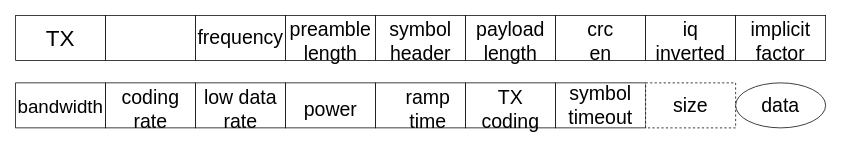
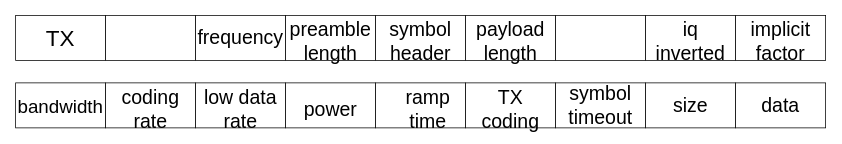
- <mxCell id="23" value="&lt;font style=&quot;font-size: 26px;&quot;&gt;crc en&lt;/font&gt;" style="text;html=1;strokeColor=none;fillColor=none;align=center;verticalAlign=middle;whiteSpace=wrap;rounded=0;" vertex="1" parent="1"><mxGeometry x="770" y="40" width="60" height="30" as="geometry" /></mxCell>
- <mxCell id="33" value="&lt;font style=&quot;font-size: 26px;&quot;&gt;size&lt;/font&gt;" style="rounded=0;whiteSpace=wrap;html=1;dashed=1;" vertex="1" parent="1"><mxGeometry x="860" y="110" width="120" height="60" as="geometry" /></mxCell>
+ <mxCell id="33" value="&lt;font style=&quot;font-size: 26px;&quot;&gt;size&lt;/font&gt;" style="rounded=0;whiteSpace=wrap;html=1;" vertex="1" parent="1"><mxGeometry x="860" y="110" width="120" height="60" as="geometry" /></mxCell>
- <mxCell id="34" value="&lt;font style=&quot;font-size: 26px;&quot;&gt;data&lt;/font&gt;" style="ellipse;whiteSpace=wrap;html=1;" vertex="1" parent="1"><mxGeometry x="980" y="110" width="120" height="60" as="geometry" /></mxCell>
+ <mxCell id="34" value="&lt;font style=&quot;font-size: 26px;&quot;&gt;data&lt;/font&gt;" style="rounded=0;whiteSpace=wrap;html=1;" vertex="1" parent="1"><mxGeometry x="980" y="110" width="120" height="60" as="geometry" /></mxCell>
